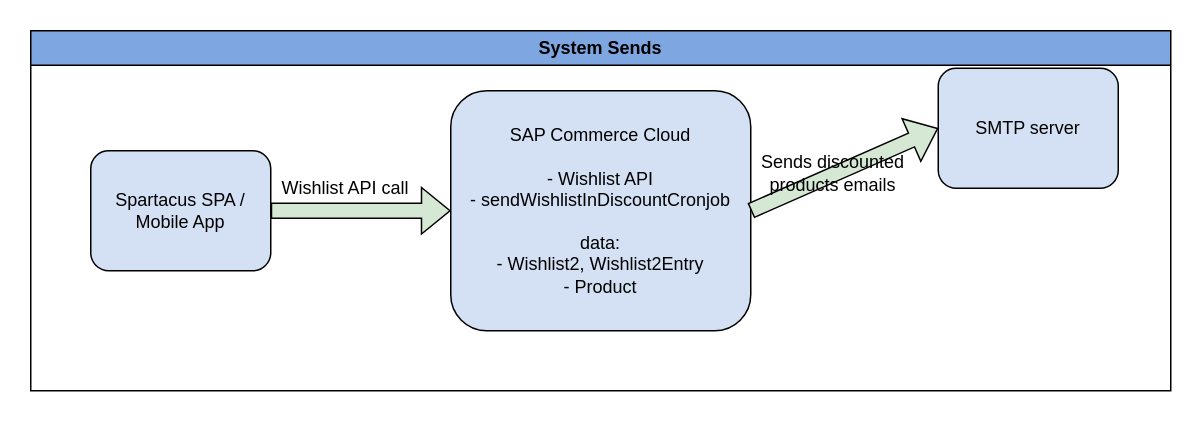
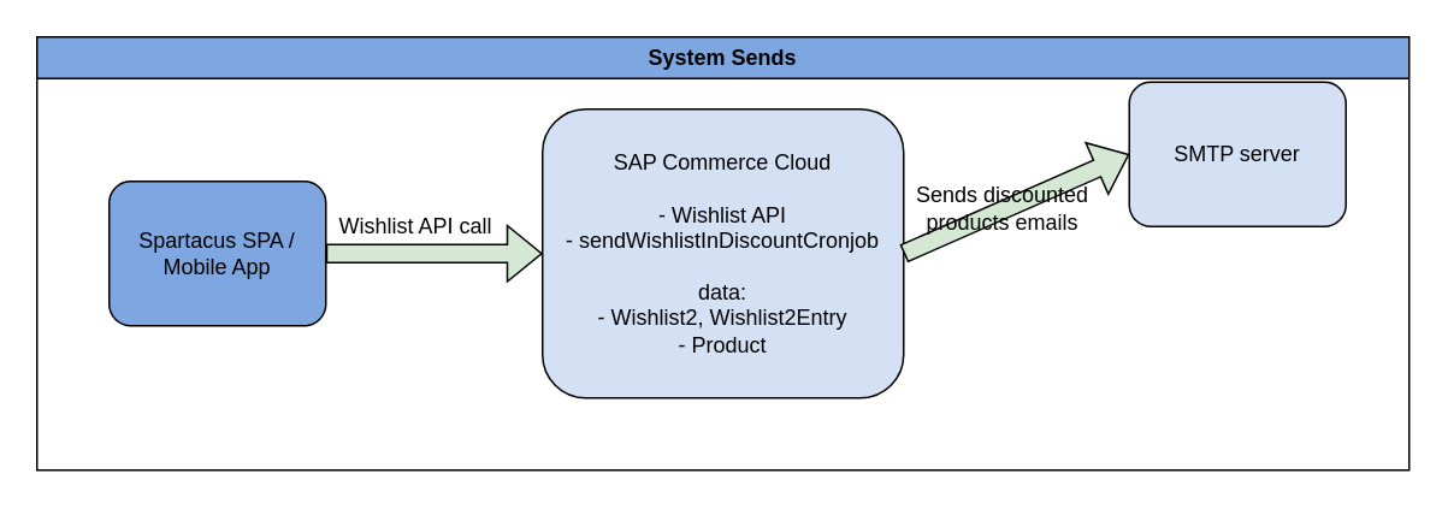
- <mxCell id="3" value="Spartacus SPA / Mobile App" style="rounded=1;whiteSpace=wrap;html=1;fillColor=#D4E1F5;" vertex="1" parent="2"><mxGeometry x="40" y="80" width="120" height="80" as="geometry" /></mxCell>
+ <mxCell id="3" value="Spartacus SPA / Mobile App" style="rounded=1;whiteSpace=wrap;html=1;fillColor=#7ea6e0;" vertex="1" parent="2"><mxGeometry x="40" y="80" width="120" height="80" as="geometry" /></mxCell>
